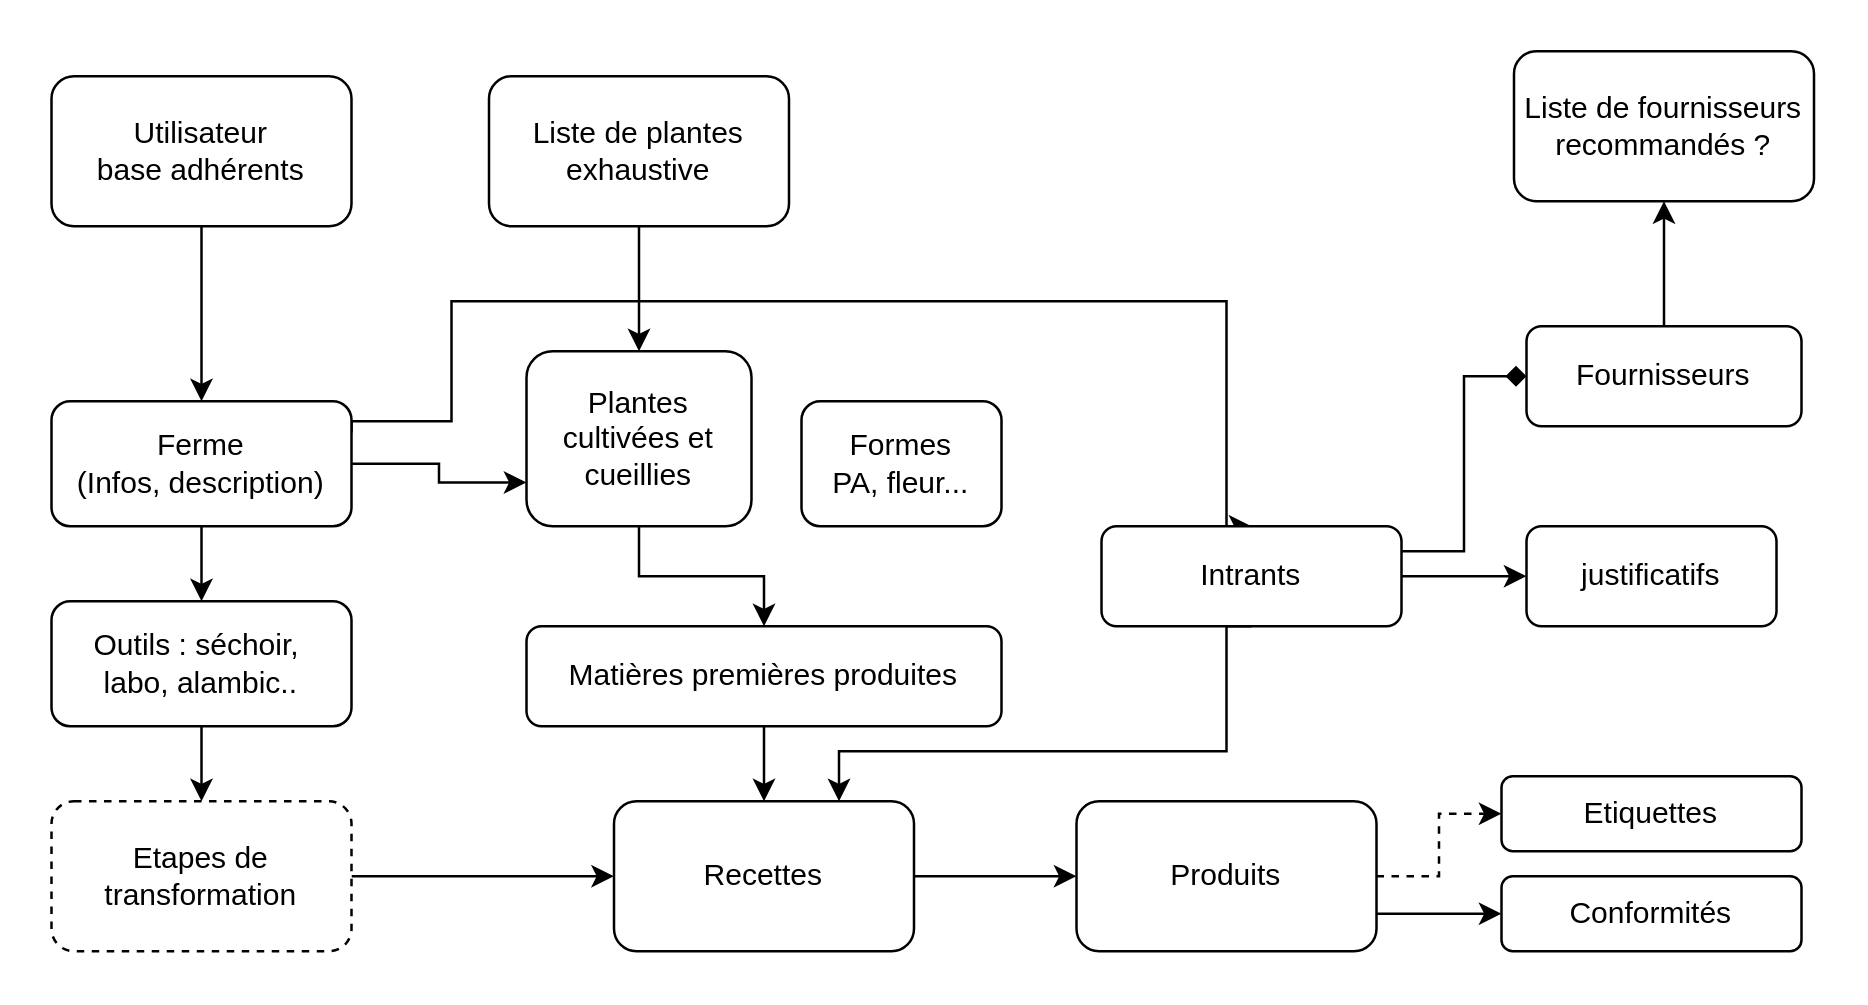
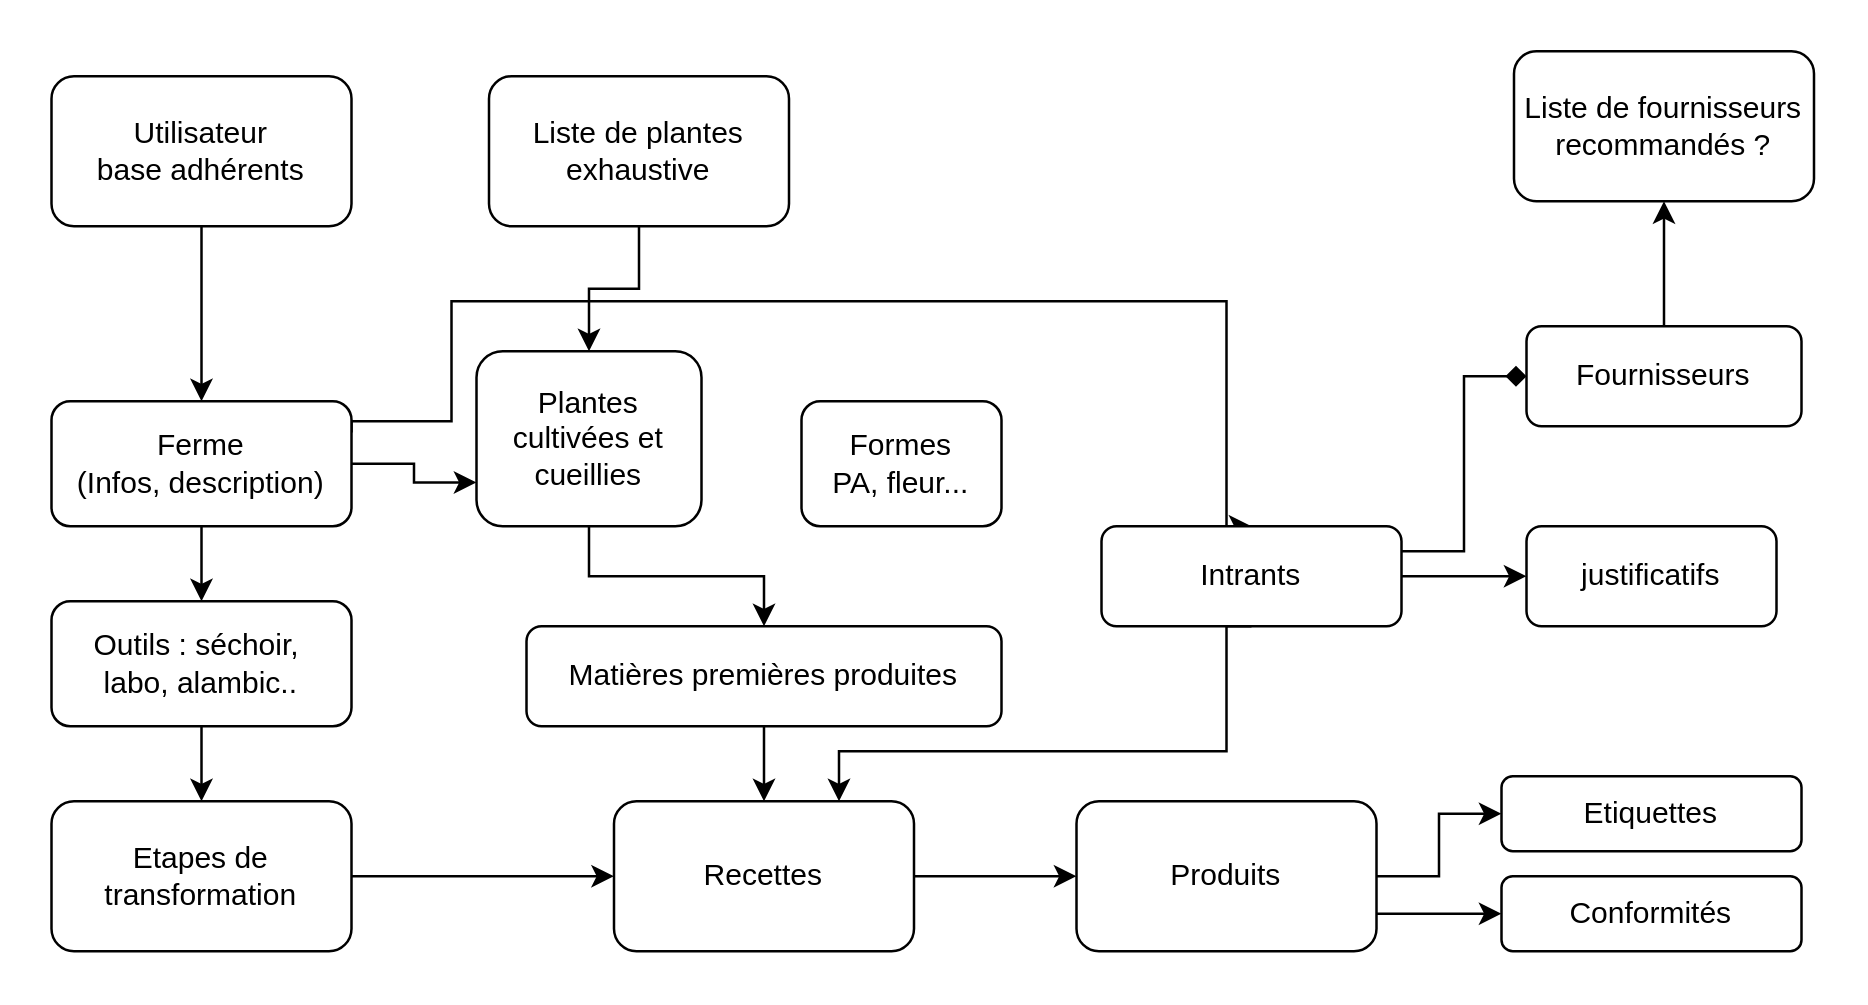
- <mxCell id="13" value="Plantes&lt;br&gt;cultivées et cueillies" style="rounded=1;whiteSpace=wrap;html=1;" vertex="1" parent="1"><mxGeometry x="210" y="140" width="90" height="70" as="geometry" /></mxCell>
+ <mxCell id="13" value="Plantes&lt;br&gt;cultivées et cueillies" style="rounded=1;whiteSpace=wrap;html=1;" vertex="1" parent="1"><mxGeometry x="190" y="140" width="90" height="70" as="geometry" /></mxCell>
- <mxCell id="24" style="edgeStyle=orthogonalEdgeStyle;rounded=0;orthogonalLoop=1;jettySize=auto;html=1;exitX=1;exitY=0.5;exitDx=0;exitDy=0;entryX=0;entryY=0.5;entryDx=0;entryDy=0;dashed=1;" edge="1" parent="1" source="26" target="27"><mxGeometry relative="1" as="geometry" /></mxCell>
+ <mxCell id="24" style="edgeStyle=orthogonalEdgeStyle;rounded=0;orthogonalLoop=1;jettySize=auto;html=1;exitX=1;exitY=0.5;exitDx=0;exitDy=0;entryX=0;entryY=0.5;entryDx=0;entryDy=0;" edge="1" parent="1" source="26" target="27"><mxGeometry relative="1" as="geometry" /></mxCell>
- <mxCell id="11" value="Etapes de transformation" style="rounded=1;whiteSpace=wrap;html=1;dashed=1;" vertex="1" parent="1"><mxGeometry x="20" y="320" width="120" height="60" as="geometry" /></mxCell>
+ <mxCell id="11" value="Etapes de transformation" style="rounded=1;whiteSpace=wrap;html=1;" vertex="1" parent="1"><mxGeometry x="20" y="320" width="120" height="60" as="geometry" /></mxCell>
